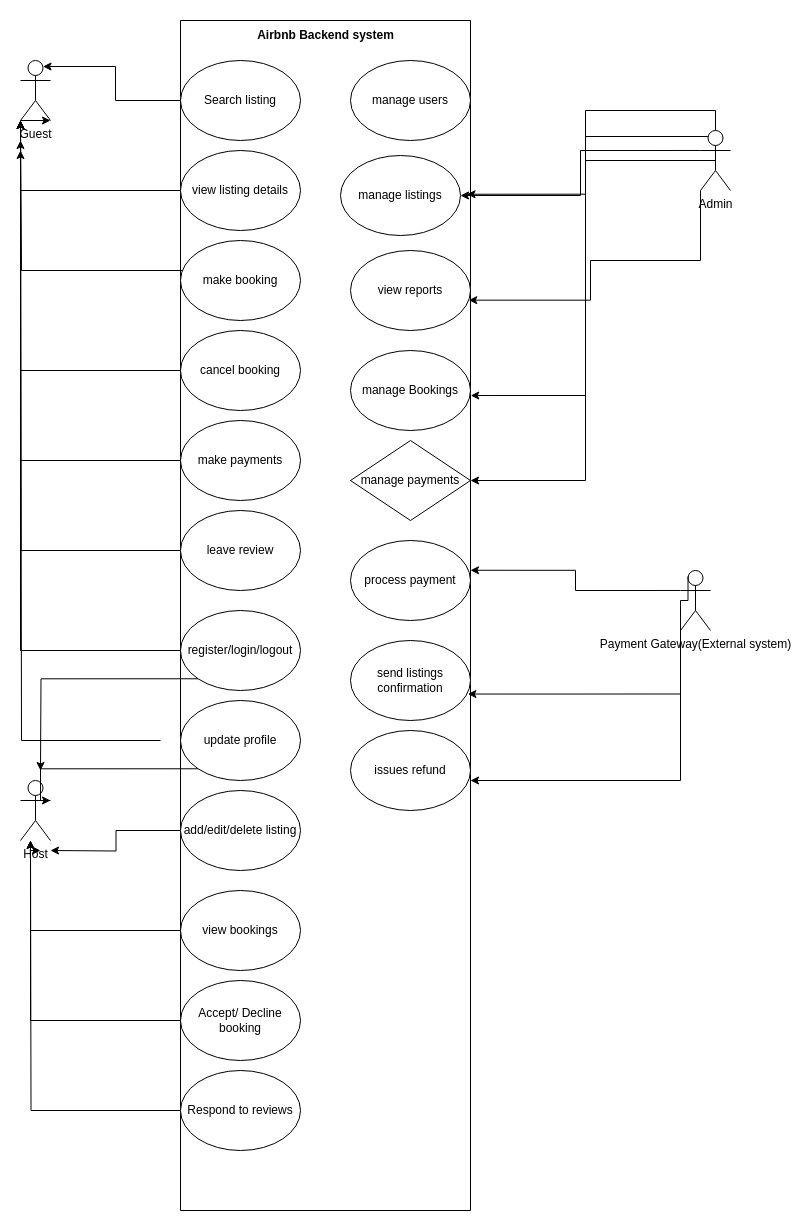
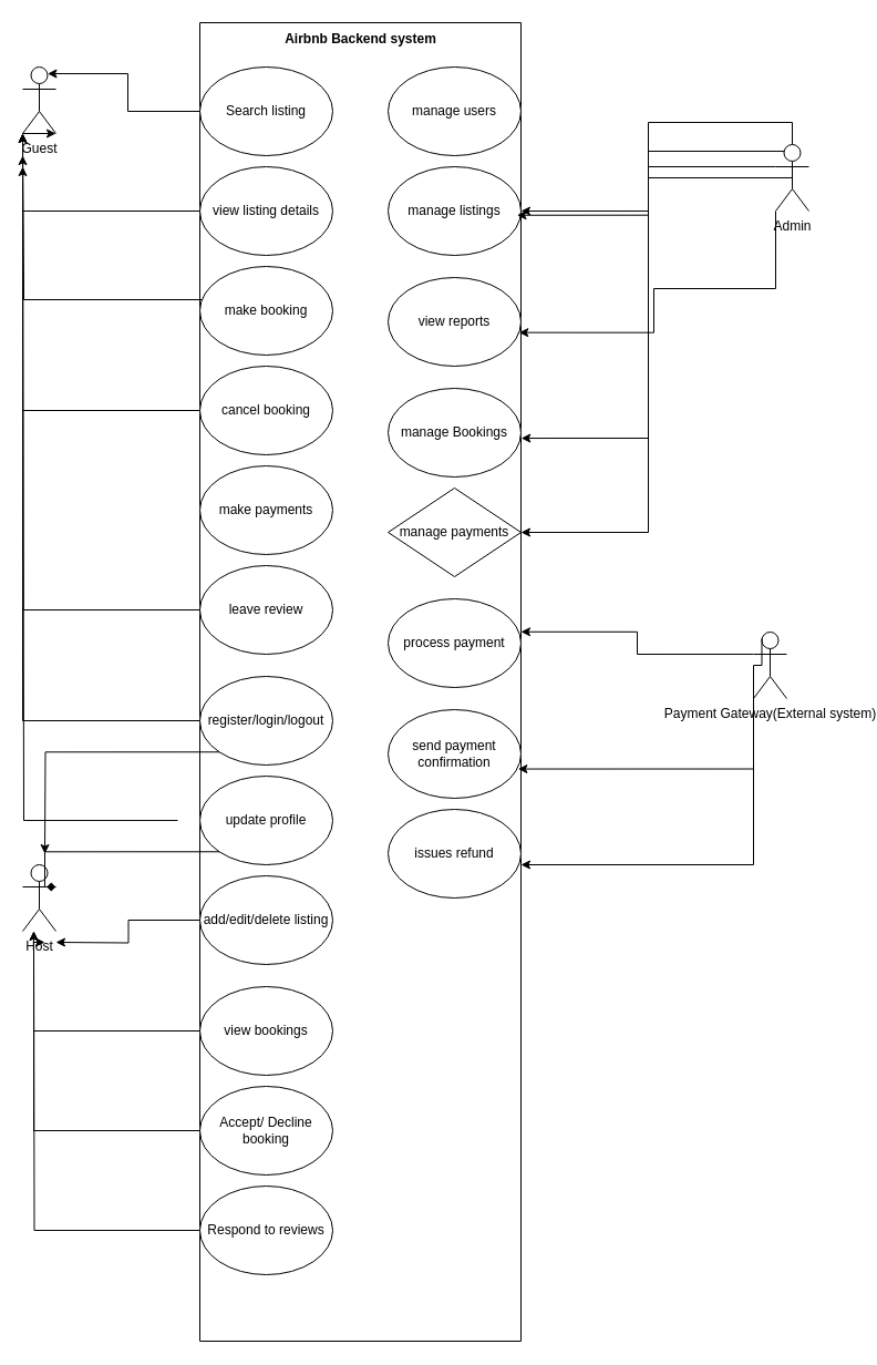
- <mxCell id="7" value="manage listings" style="ellipse;whiteSpace=wrap;html=1;" parent="2" vertex="1"><mxGeometry x="160" y="135" width="120" height="80" as="geometry" /></mxCell>
+ <mxCell id="7" value="manage listings" style="ellipse;whiteSpace=wrap;html=1;" parent="2" vertex="1"><mxGeometry x="170" y="130" width="120" height="80" as="geometry" /></mxCell>
- <mxCell id="41" style="edgeStyle=orthogonalEdgeStyle;rounded=0;orthogonalLoop=1;jettySize=auto;html=1;exitX=0;exitY=0.5;exitDx=0;exitDy=0;" edge="1" parent="1" source="12" target="28"><mxGeometry relative="1" as="geometry"><Array as="points"><mxPoint x="20" y="460" /></Array></mxGeometry></mxCell>
- <mxCell id="15" value="send listings confirmation" style="ellipse;whiteSpace=wrap;html=1;" parent="2" vertex="1"><mxGeometry x="170" y="620" width="120" height="80" as="geometry" /></mxCell>
+ <mxCell id="15" value="send payment confirmation" style="ellipse;whiteSpace=wrap;html=1;" parent="2" vertex="1"><mxGeometry x="170" y="620" width="120" height="80" as="geometry" /></mxCell>
- <mxCell id="43" style="edgeStyle=orthogonalEdgeStyle;rounded=0;orthogonalLoop=1;jettySize=auto;html=1;exitX=0;exitY=1;exitDx=0;exitDy=0;entryX=1;entryY=0.333;entryDx=0;entryDy=0;entryPerimeter=0;" edge="1" parent="1" source="19" target="29"><mxGeometry relative="1" as="geometry"><Array as="points"><mxPoint x="40" y="768" /><mxPoint x="40" y="800" /></Array></mxGeometry></mxCell>
+ <mxCell id="43" style="edgeStyle=orthogonalEdgeStyle;rounded=0;orthogonalLoop=1;jettySize=auto;html=1;exitX=0;exitY=1;exitDx=0;exitDy=0;entryX=1;entryY=0.333;entryDx=0;entryDy=0;entryPerimeter=0;endArrow=diamond;" edge="1" parent="1" source="19" target="29"><mxGeometry relative="1" as="geometry"><Array as="points"><mxPoint x="40" y="768" /><mxPoint x="40" y="800" /></Array></mxGeometry></mxCell>
